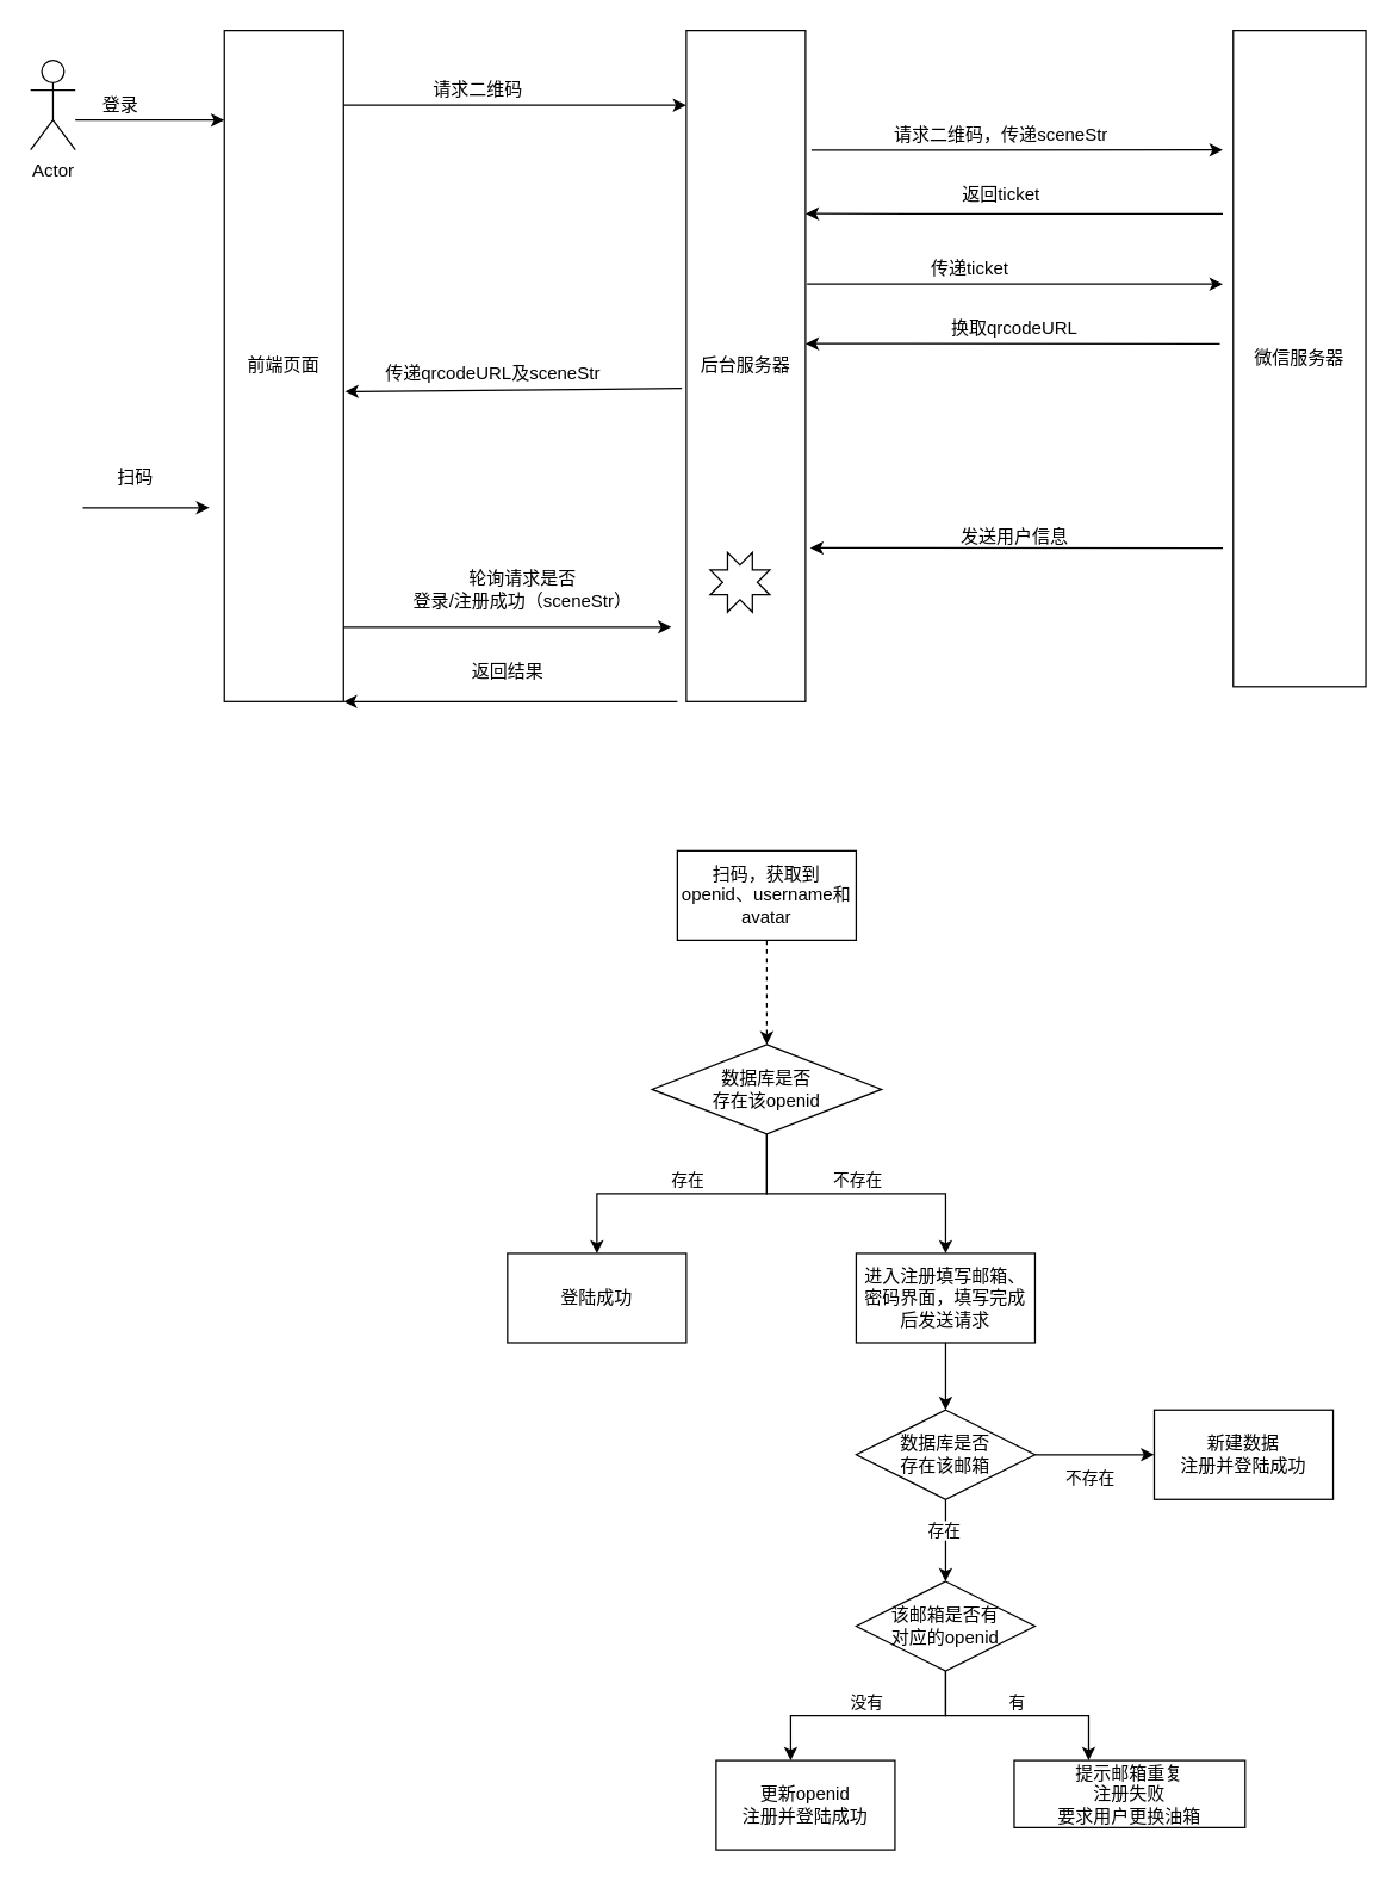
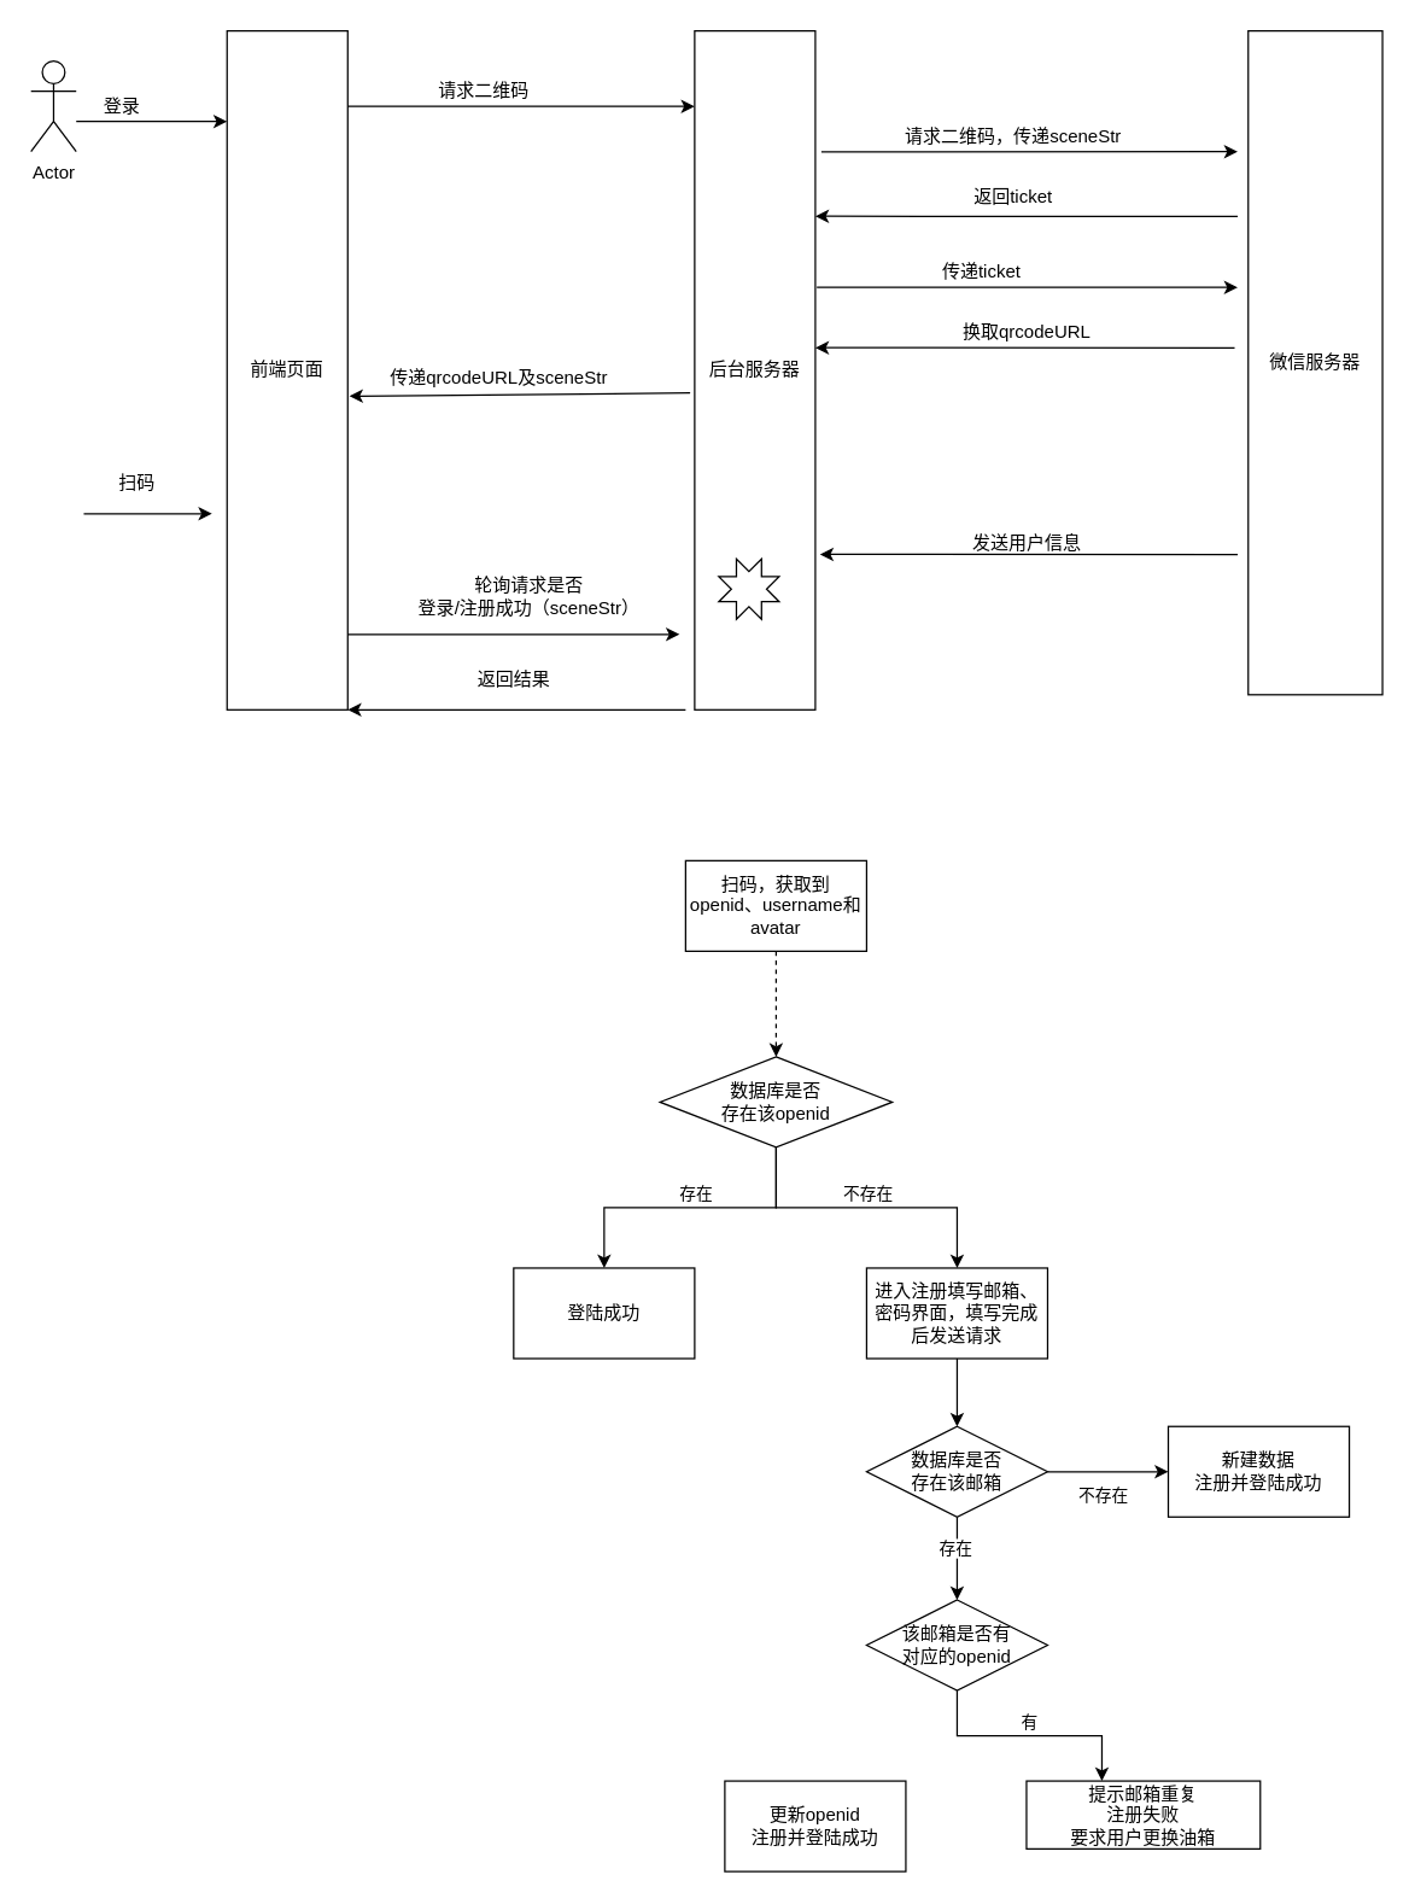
- <mxCell id="19" style="edgeStyle=orthogonalEdgeStyle;rounded=0;orthogonalLoop=1;jettySize=auto;html=1;entryX=0.417;entryY=0;entryDx=0;entryDy=0;entryPerimeter=0;" parent="1" source="23" target="17" edge="1"><mxGeometry relative="1" as="geometry" /></mxCell>
- <mxCell id="20" value="没有" style="edgeLabel;html=1;align=center;verticalAlign=middle;resizable=0;points=[];" parent="19" vertex="1" connectable="0"><mxGeometry x="-0.146" y="-3" relative="1" as="geometry"><mxPoint x="-14" y="-7" as="offset" /></mxGeometry></mxCell>
